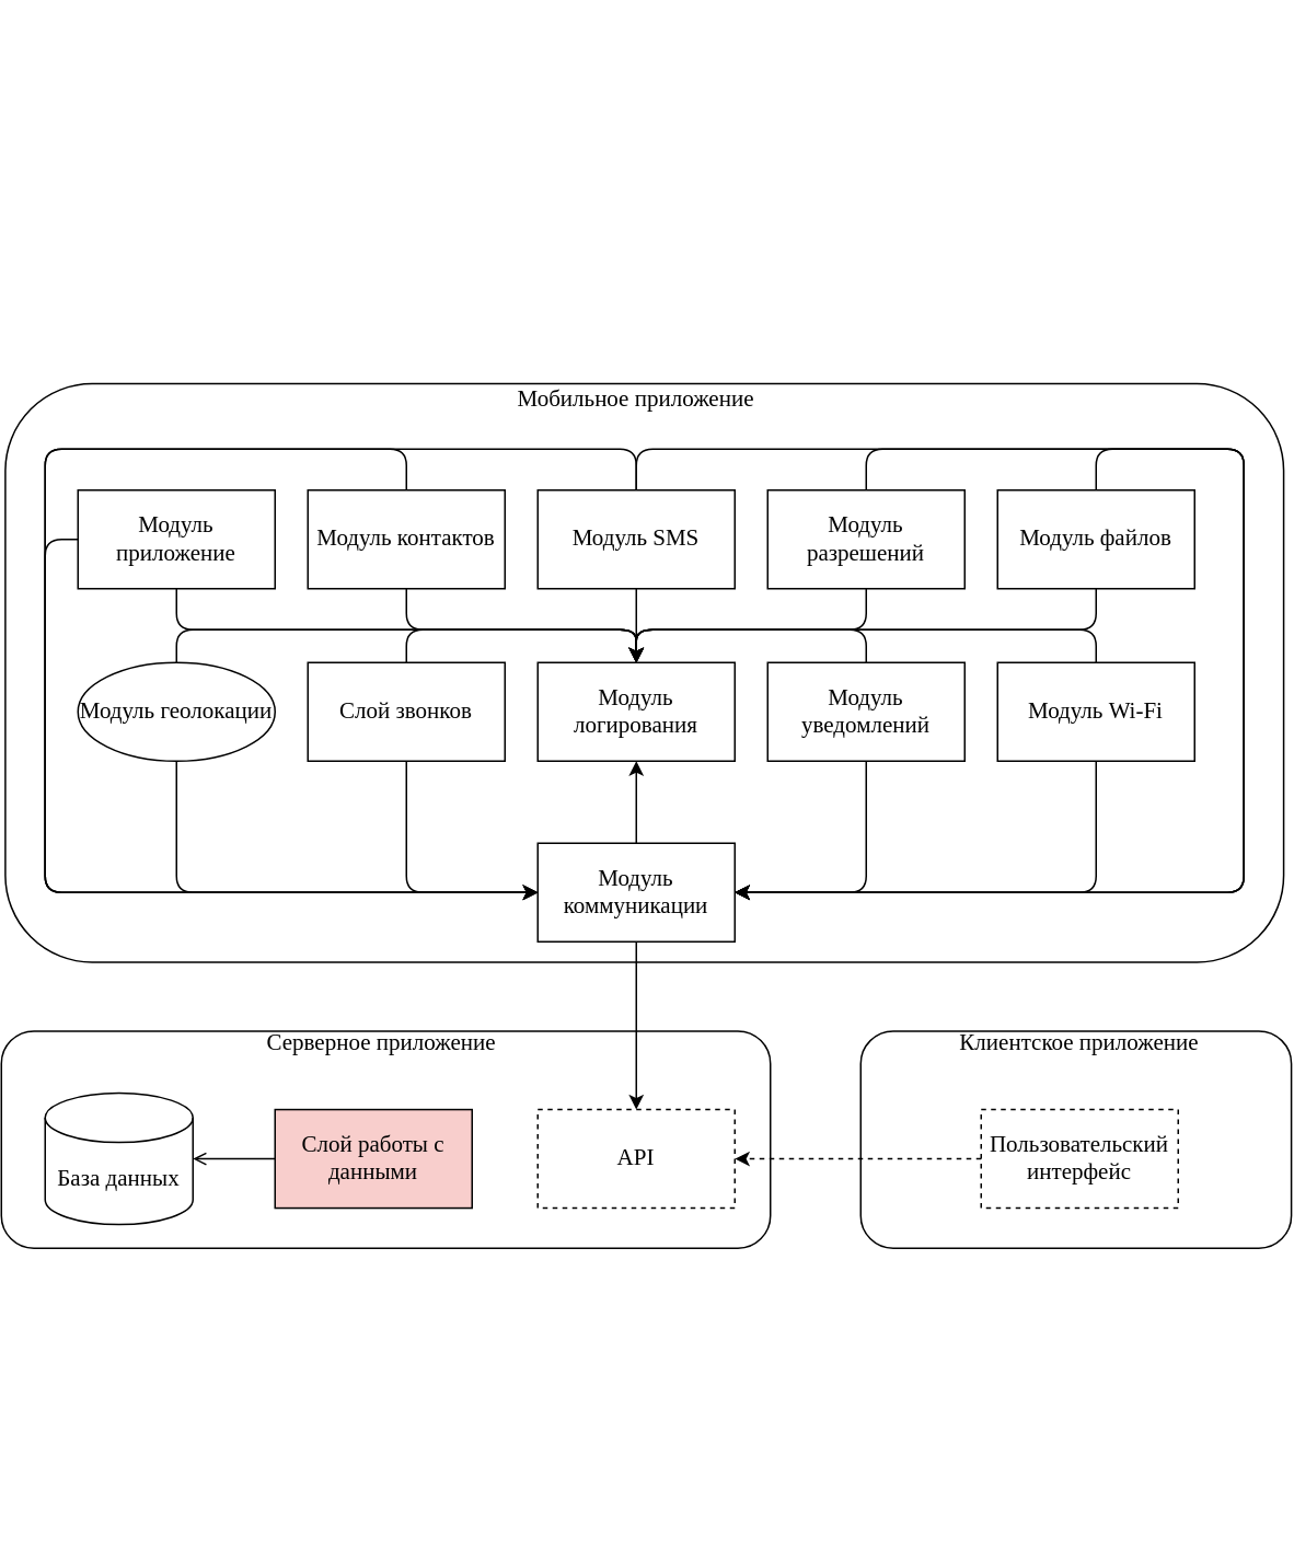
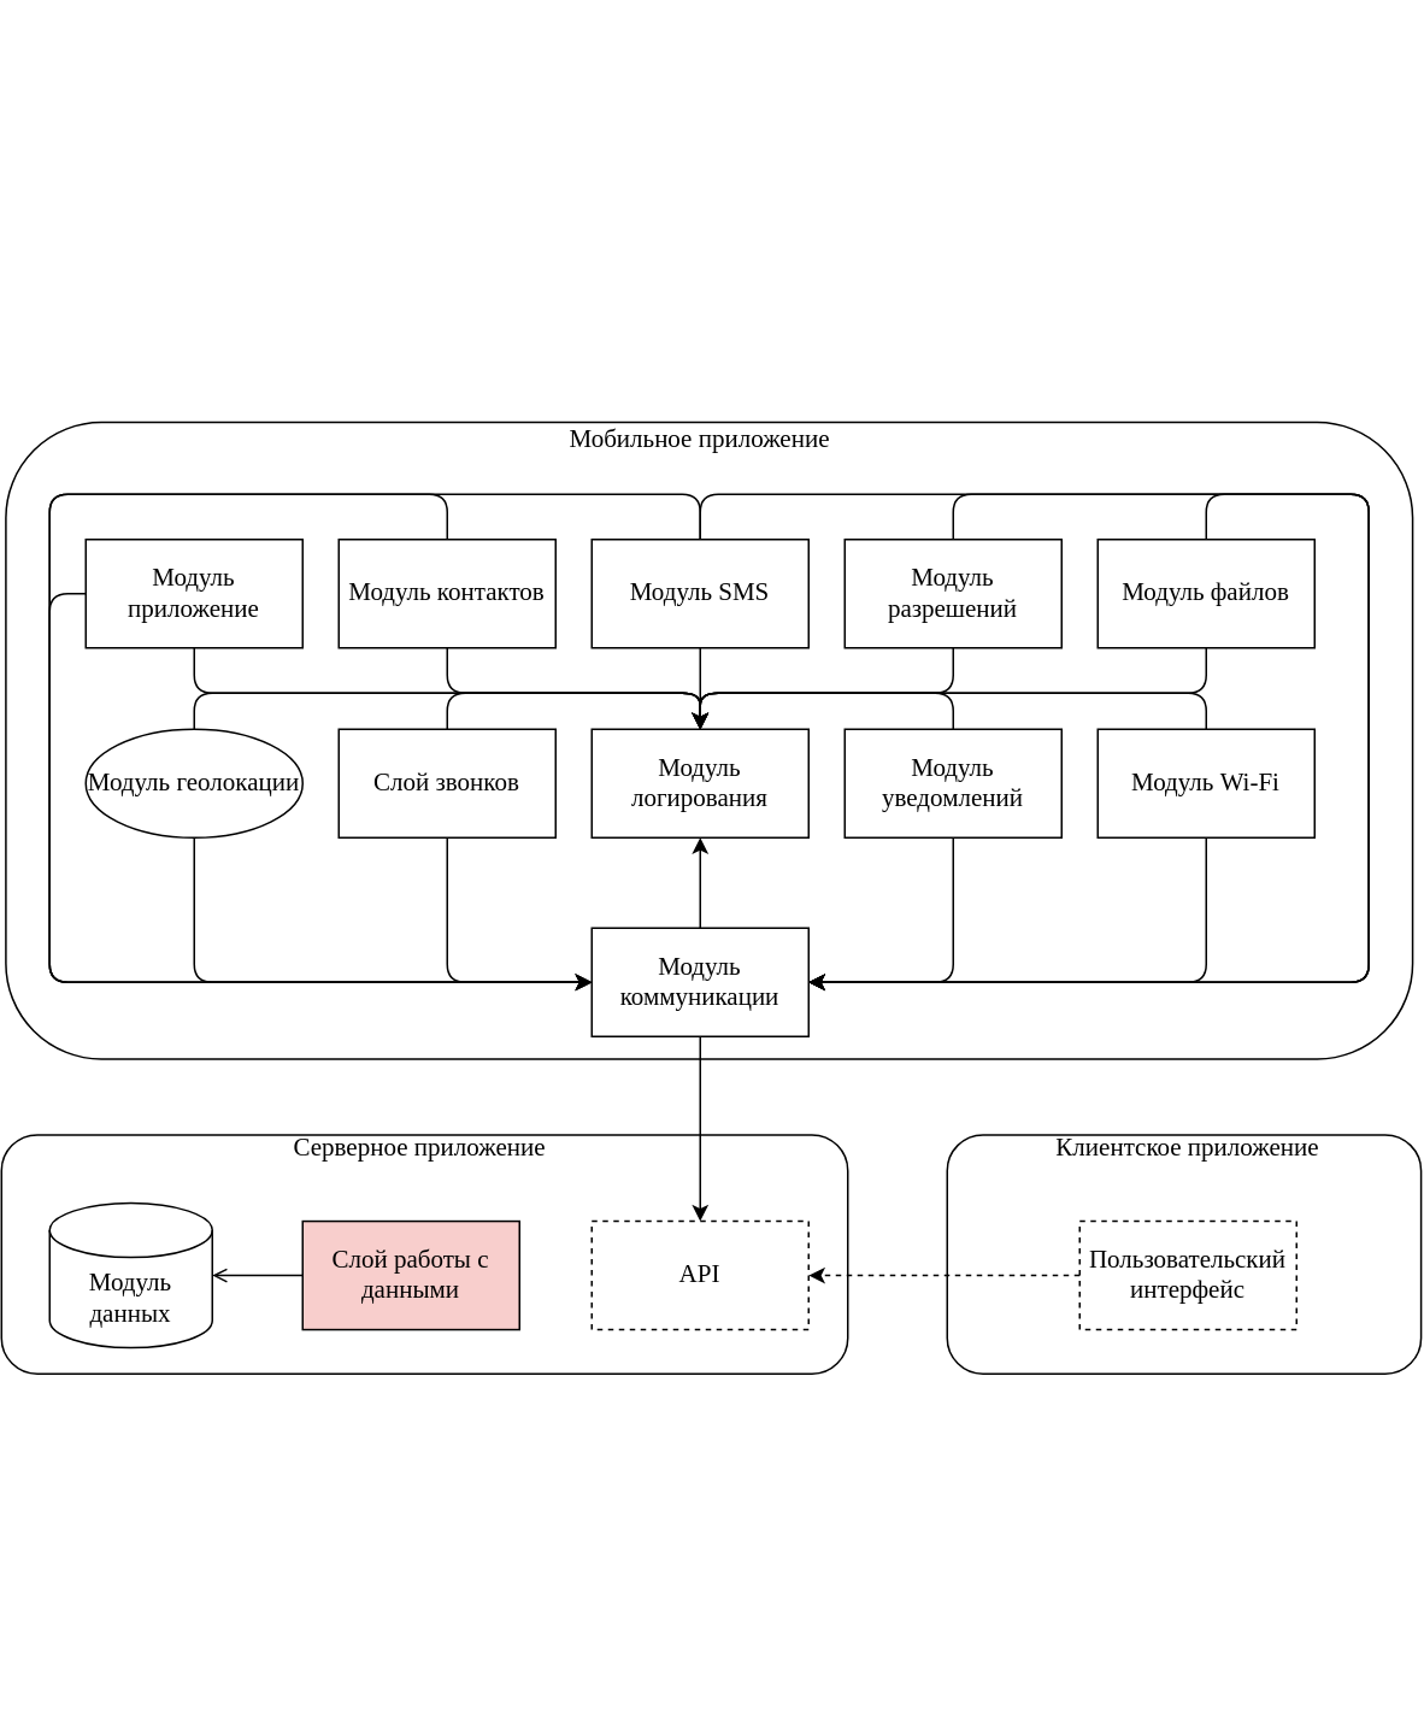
- <mxCell id="36" value="&lt;font face=&quot;Times New Roman&quot; style=&quot;font-size: 14px&quot;&gt;База данных&lt;/font&gt;" style="shape=cylinder3;whiteSpace=wrap;html=1;boundedLbl=1;backgroundOutline=1;size=15;" vertex="1" parent="1"><mxGeometry x="20" y="665.21" width="90" height="80" as="geometry" /></mxCell>
+ <mxCell id="36" value="&lt;font face=&quot;Times New Roman&quot; style=&quot;font-size: 14px&quot;&gt;Модуль данных&lt;/font&gt;" style="shape=cylinder3;whiteSpace=wrap;html=1;boundedLbl=1;backgroundOutline=1;size=15;" vertex="1" parent="1"><mxGeometry x="20" y="665.21" width="90" height="80" as="geometry" /></mxCell>
